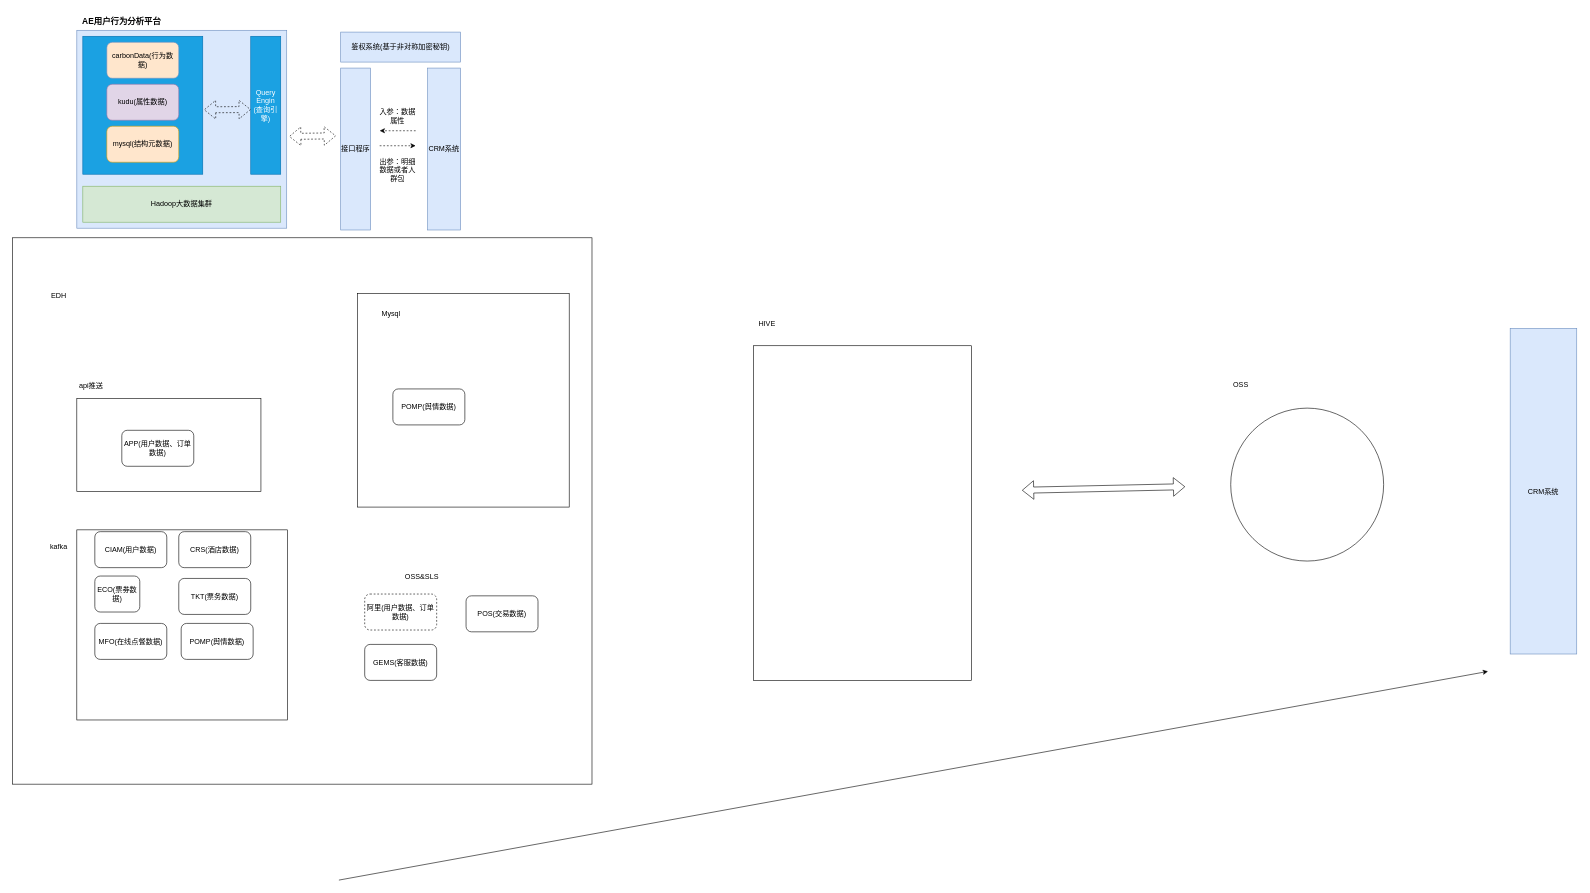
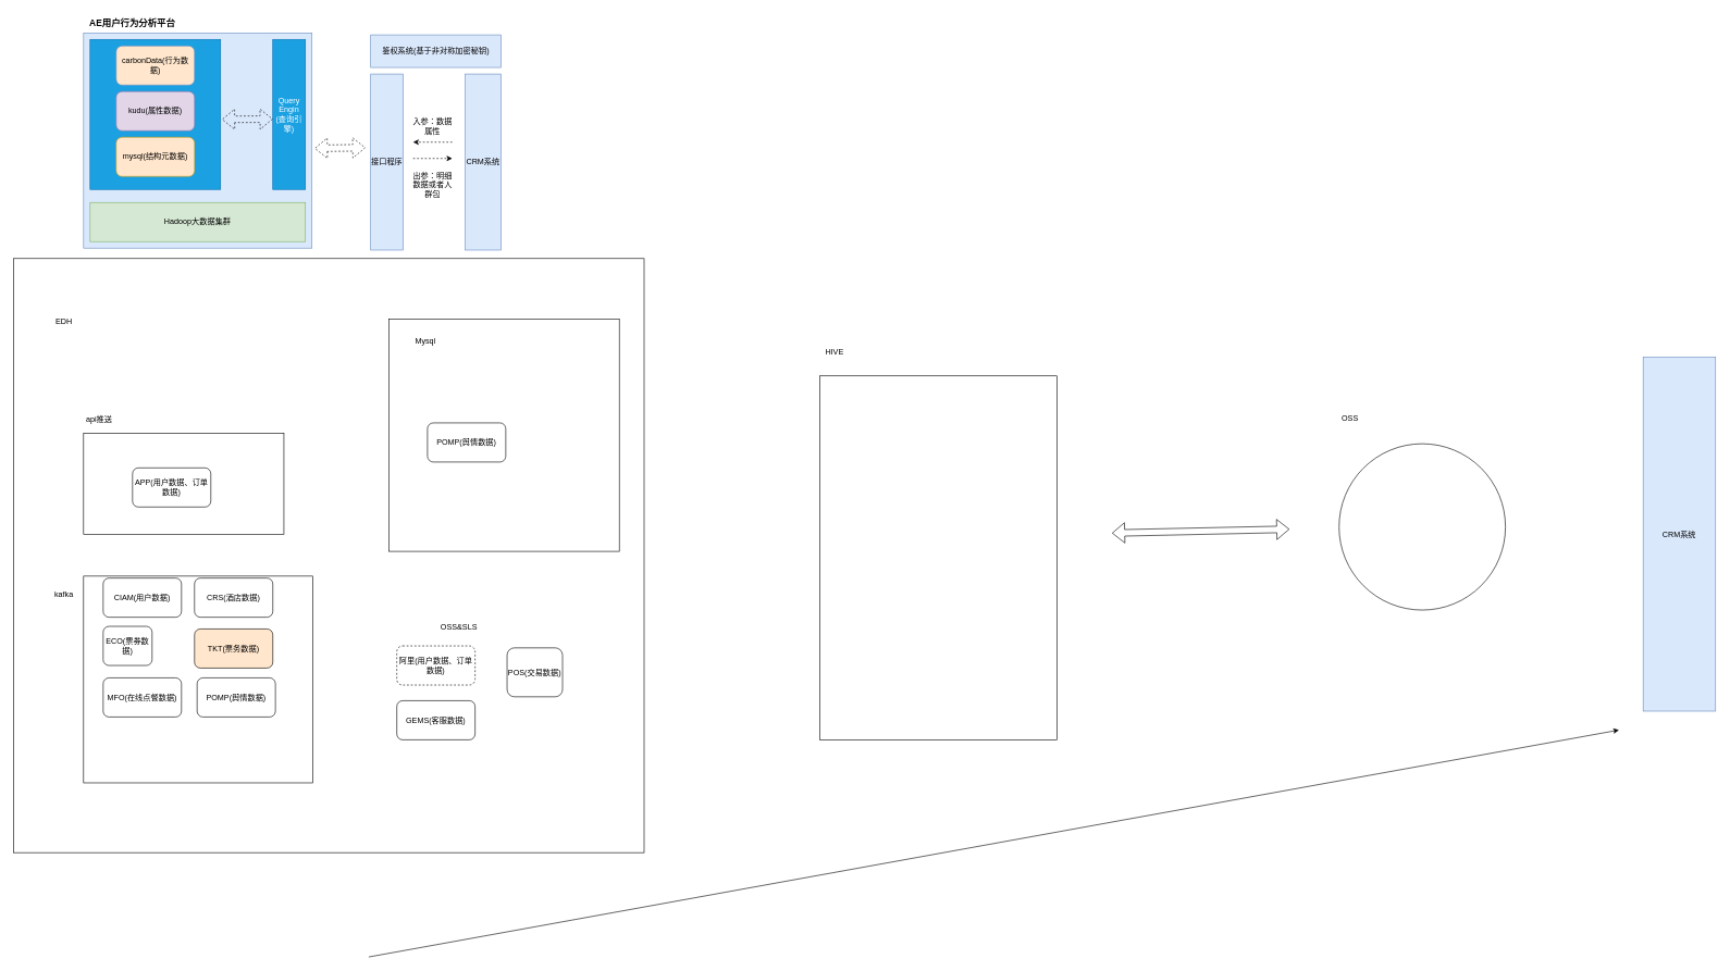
- <mxCell id="26" value="TKT(票务数据)" style="rounded=1;whiteSpace=wrap;html=1;" vertex="1" parent="1"><mxGeometry x="297" y="964" width="120" height="60" as="geometry" /></mxCell>
+ <mxCell id="26" value="TKT(票务数据)" style="rounded=1;whiteSpace=wrap;html=1;fillColor=#ffe6cc;" vertex="1" parent="1"><mxGeometry x="297" y="964" width="120" height="60" as="geometry" /></mxCell>
- <mxCell id="33" value="POS(交易数据)" style="rounded=1;whiteSpace=wrap;html=1;" vertex="1" parent="1"><mxGeometry x="776" y="993" width="120" height="60" as="geometry" /></mxCell>
+ <mxCell id="33" value="POS(交易数据)" style="rounded=1;whiteSpace=wrap;html=1;" vertex="1" parent="1"><mxGeometry x="776" y="993" width="85" height="75" as="geometry" /></mxCell>
